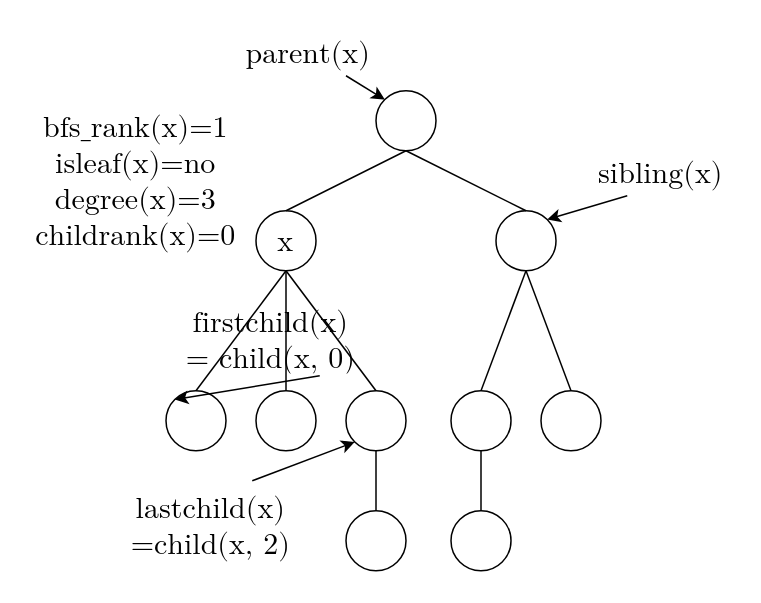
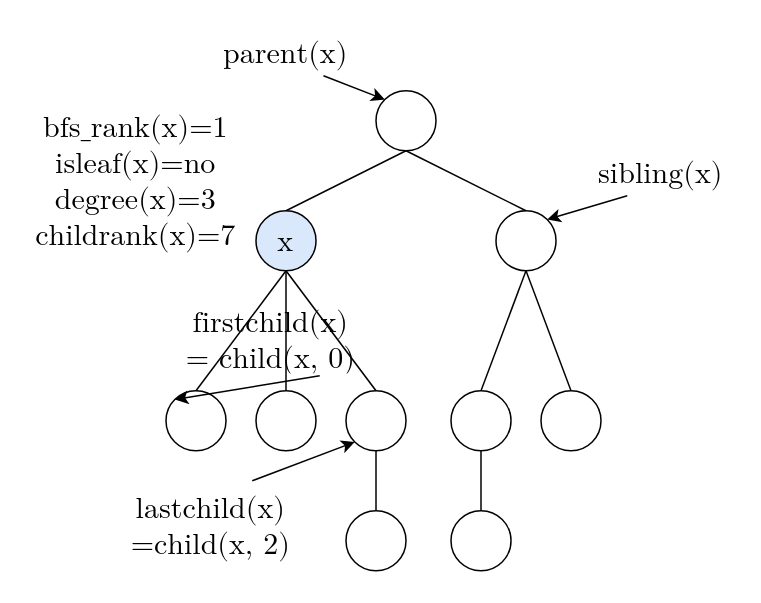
- <mxCell id="21" value="&lt;font style=&quot;font-size: 20px;&quot; face=&quot;Latin Modern Math&quot;&gt;parent(x)&lt;/font&gt;" style="text;html=1;strokeColor=none;fillColor=none;align=center;verticalAlign=middle;whiteSpace=wrap;overflow=hidden;" vertex="1" parent="1"><mxGeometry x="155" y="20" width="100" height="30" as="geometry" /></mxCell>
+ <mxCell id="21" value="&lt;font style=&quot;font-size: 20px;&quot; face=&quot;Latin Modern Math&quot;&gt;parent(x)&lt;/font&gt;" style="text;html=1;strokeColor=none;fillColor=none;align=center;verticalAlign=middle;whiteSpace=wrap;overflow=hidden;" vertex="1" parent="1"><mxGeometry x="140" y="20" width="100" height="30" as="geometry" /></mxCell>
- <mxCell id="29" value="&lt;font style=&quot;font-size: 20px;&quot; face=&quot;Latin Modern Math&quot;&gt;&lt;font style=&quot;font-size: 20px;&quot;&gt;bfs_rank(x)=1&lt;br&gt;isleaf(x)=no&lt;br&gt;&lt;/font&gt;degree(x)=3&lt;br&gt;&lt;/font&gt;&lt;font style=&quot;font-size: 20px;&quot; face=&quot;Latin Modern Math&quot;&gt;&lt;font style=&quot;font-size: 20px;&quot;&gt;childrank(x)=0&lt;/font&gt;&lt;br&gt;&lt;/font&gt;" style="text;html=1;strokeColor=none;fillColor=none;align=center;verticalAlign=middle;whiteSpace=wrap;overflow=hidden;" vertex="1" parent="1"><mxGeometry x="20" y="60" width="140" height="120" as="geometry" /></mxCell>
+ <mxCell id="29" value="&lt;font style=&quot;font-size: 20px;&quot; face=&quot;Latin Modern Math&quot;&gt;&lt;font style=&quot;font-size: 20px;&quot;&gt;bfs_rank(x)=1&lt;br&gt;isleaf(x)=no&lt;br&gt;&lt;/font&gt;degree(x)=3&lt;br&gt;&lt;/font&gt;&lt;font style=&quot;font-size: 20px;&quot; face=&quot;Latin Modern Math&quot;&gt;&lt;font style=&quot;font-size: 20px;&quot;&gt;childrank(x)=7&lt;/font&gt;&lt;br&gt;&lt;/font&gt;" style="text;html=1;strokeColor=none;fillColor=none;align=center;verticalAlign=middle;whiteSpace=wrap;overflow=hidden;" vertex="1" parent="1"><mxGeometry x="20" y="60" width="140" height="120" as="geometry" /></mxCell>
- <mxCell id="3" value="&lt;font style=&quot;font-size: 20px;&quot; face=&quot;Latin Modern Math&quot;&gt;x&lt;/font&gt;" style="ellipse;whiteSpace=wrap;html=1;aspect=fixed;" parent="1" vertex="1"><mxGeometry x="170" y="140" width="40" height="40" as="geometry" /></mxCell>
+ <mxCell id="3" value="&lt;font style=&quot;font-size: 20px;&quot; face=&quot;Latin Modern Math&quot;&gt;x&lt;/font&gt;" style="ellipse;whiteSpace=wrap;html=1;aspect=fixed;fillColor=#dae8fc;" parent="1" vertex="1"><mxGeometry x="170" y="140" width="40" height="40" as="geometry" /></mxCell>
